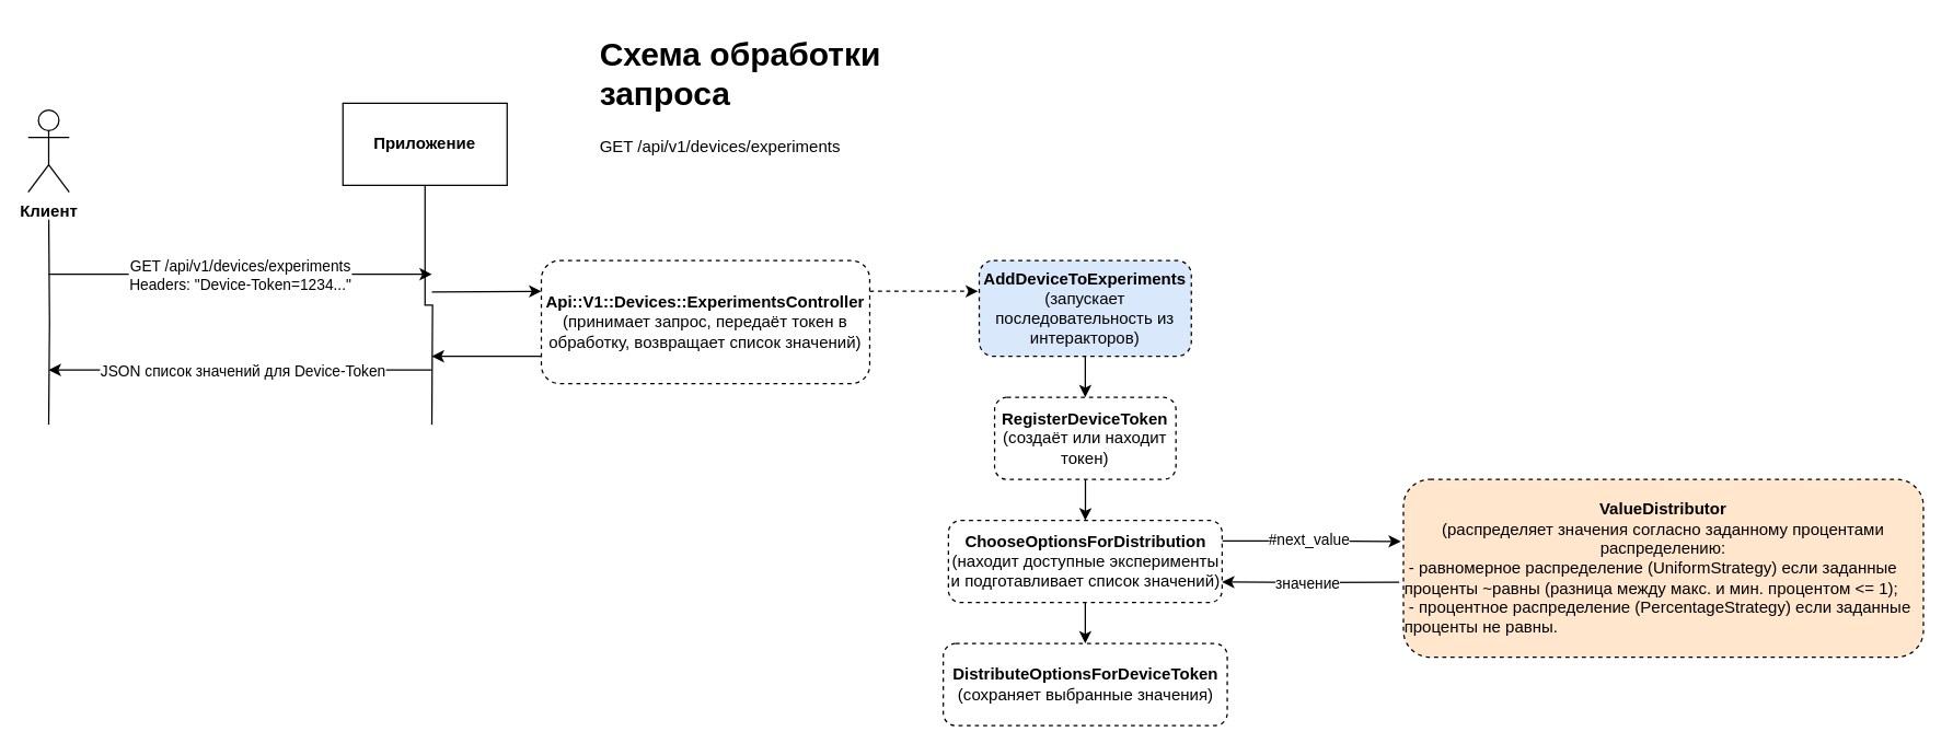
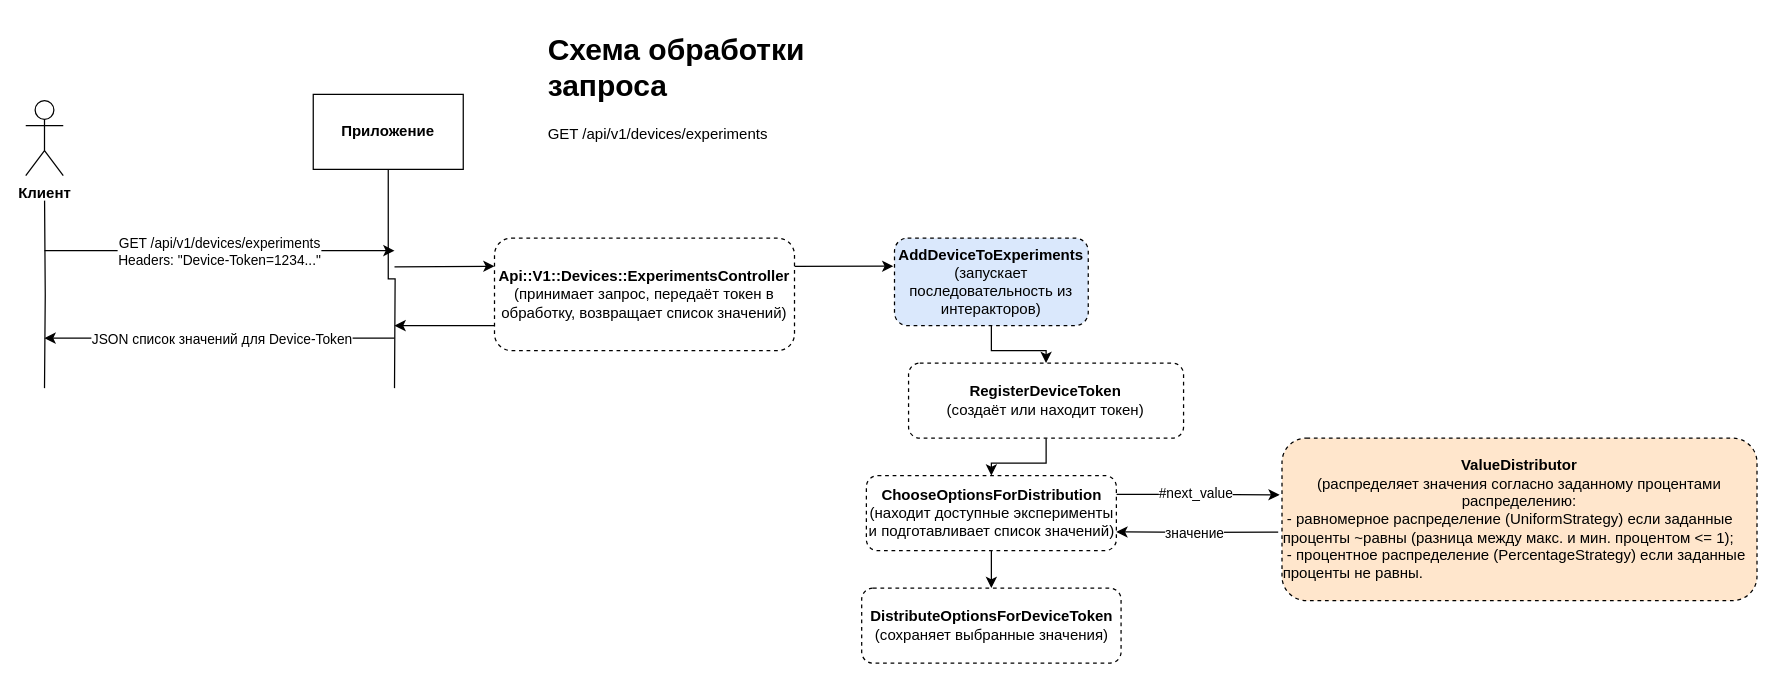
- <mxCell id="8" style="edgeStyle=orthogonalEdgeStyle;rounded=0;orthogonalLoop=1;jettySize=auto;html=1;entryX=-0.006;entryY=0.321;entryDx=0;entryDy=0;exitX=1;exitY=0.25;exitDx=0;exitDy=0;entryPerimeter=0;dashed=1;" edge="1" parent="1" source="9" target="11"><mxGeometry relative="1" as="geometry" /></mxCell>
+ <mxCell id="8" style="edgeStyle=orthogonalEdgeStyle;rounded=0;orthogonalLoop=1;jettySize=auto;html=1;entryX=-0.006;entryY=0.321;entryDx=0;entryDy=0;exitX=1;exitY=0.25;exitDx=0;exitDy=0;entryPerimeter=0;" edge="1" parent="1" source="9" target="11"><mxGeometry relative="1" as="geometry" /></mxCell>
- <mxCell id="13" value="&lt;b&gt;RegisterDeviceToken&lt;/b&gt;&lt;br&gt;(создаёт или находит токен)" style="rounded=1;whiteSpace=wrap;html=1;dashed=1;" vertex="1" parent="1"><mxGeometry x="726.25" y="290" width="132.5" height="60" as="geometry" /></mxCell>
+ <mxCell id="13" value="&lt;b&gt;RegisterDeviceToken&lt;/b&gt;&lt;br&gt;(создаёт или находит токен)" style="rounded=1;whiteSpace=wrap;html=1;dashed=1;" vertex="1" parent="1"><mxGeometry x="726.25" y="290" width="220" height="60" as="geometry" /></mxCell>
